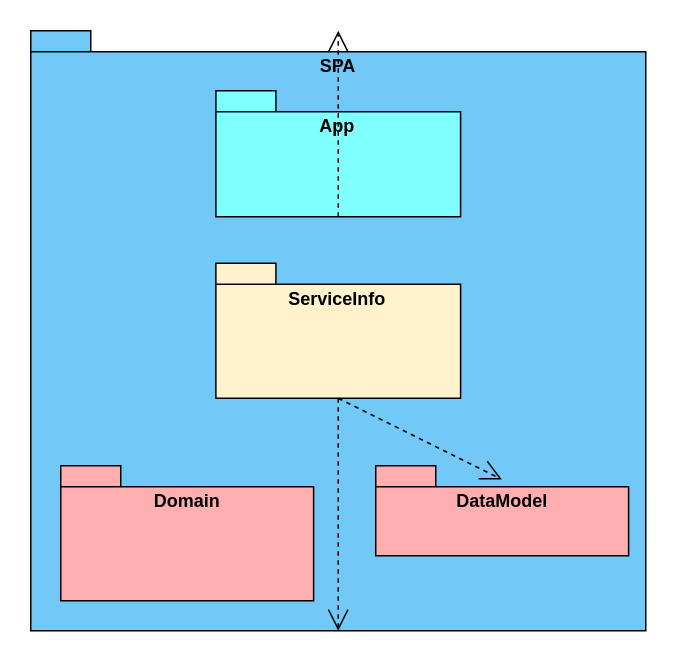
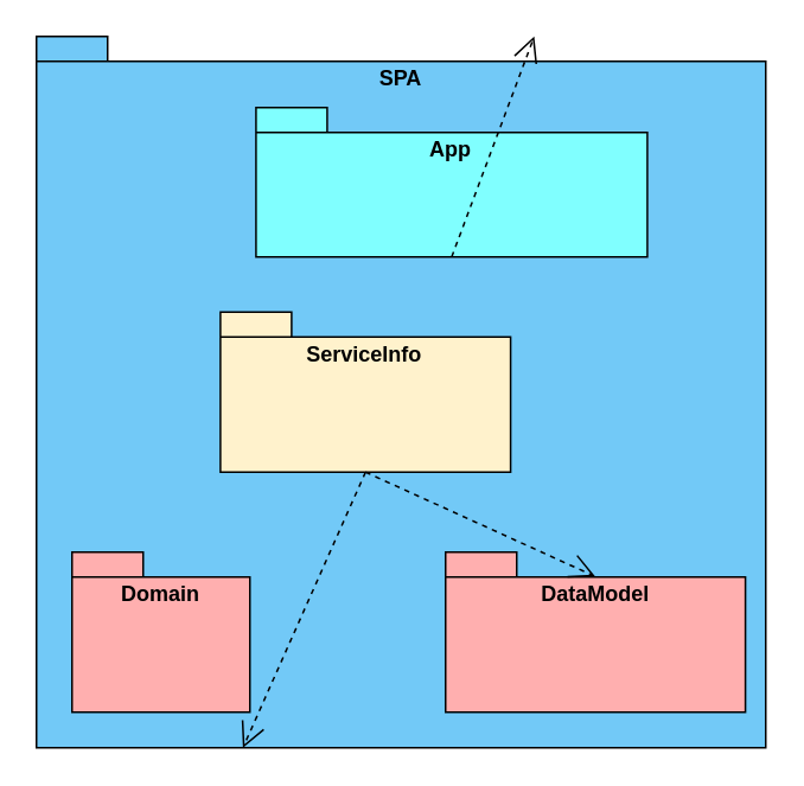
- <mxCell id="3" value="App" style="shape=folder;fontStyle=1;spacingTop=10;tabWidth=40;tabHeight=14;tabPosition=left;html=1;whiteSpace=wrap;verticalAlign=top;fillColor=#80ffff;" parent="1" vertex="1"><mxGeometry x="143.44" y="60" width="163.12" height="84" as="geometry" /></mxCell>
+ <mxCell id="3" value="App" style="shape=folder;fontStyle=1;spacingTop=10;tabWidth=40;tabHeight=14;tabPosition=left;html=1;whiteSpace=wrap;verticalAlign=top;fillColor=#80ffff;" parent="1" vertex="1"><mxGeometry x="143.44" y="60" width="220" height="84" as="geometry" /></mxCell>
- <mxCell id="5" value="ServiceInfo" style="shape=folder;fontStyle=1;spacingTop=10;tabWidth=40;tabHeight=14;tabPosition=left;html=1;whiteSpace=wrap;verticalAlign=top;fillColor=#fff2cc;strokeColor=#000000;" parent="1" vertex="1"><mxGeometry x="143.43" y="175" width="163.13" height="90" as="geometry" /></mxCell>
+ <mxCell id="5" value="ServiceInfo" style="shape=folder;fontStyle=1;spacingTop=10;tabWidth=40;tabHeight=14;tabPosition=left;html=1;whiteSpace=wrap;verticalAlign=top;fillColor=#fff2cc;strokeColor=#000000;" parent="1" vertex="1"><mxGeometry x="123.43" y="175" width="163.13" height="90" as="geometry" /></mxCell>
- <mxCell id="4" value="DataModel" style="shape=folder;fontStyle=1;spacingTop=10;tabWidth=40;tabHeight=14;tabPosition=left;html=1;whiteSpace=wrap;verticalAlign=top;fillColor=#ffafaf;" parent="1" vertex="1"><mxGeometry x="250" y="310" width="168.57" height="60" as="geometry" /></mxCell>
+ <mxCell id="4" value="DataModel" style="shape=folder;fontStyle=1;spacingTop=10;tabWidth=40;tabHeight=14;tabPosition=left;html=1;whiteSpace=wrap;verticalAlign=top;fillColor=#ffafaf;" parent="1" vertex="1"><mxGeometry x="250" y="310" width="168.57" height="90" as="geometry" /></mxCell>
- <mxCell id="8" value="Domain" style="shape=folder;fontStyle=1;spacingTop=10;tabWidth=40;tabHeight=14;tabPosition=left;html=1;whiteSpace=wrap;verticalAlign=top;fillColor=#ffafaf;" vertex="1" parent="1"><mxGeometry x="40" y="310" width="168.57" height="90" as="geometry" /></mxCell>
+ <mxCell id="8" value="Domain" style="shape=folder;fontStyle=1;spacingTop=10;tabWidth=40;tabHeight=14;tabPosition=left;html=1;whiteSpace=wrap;verticalAlign=top;fillColor=#ffafaf;" vertex="1" parent="1"><mxGeometry x="40" y="310" width="100" height="90" as="geometry" /></mxCell>
